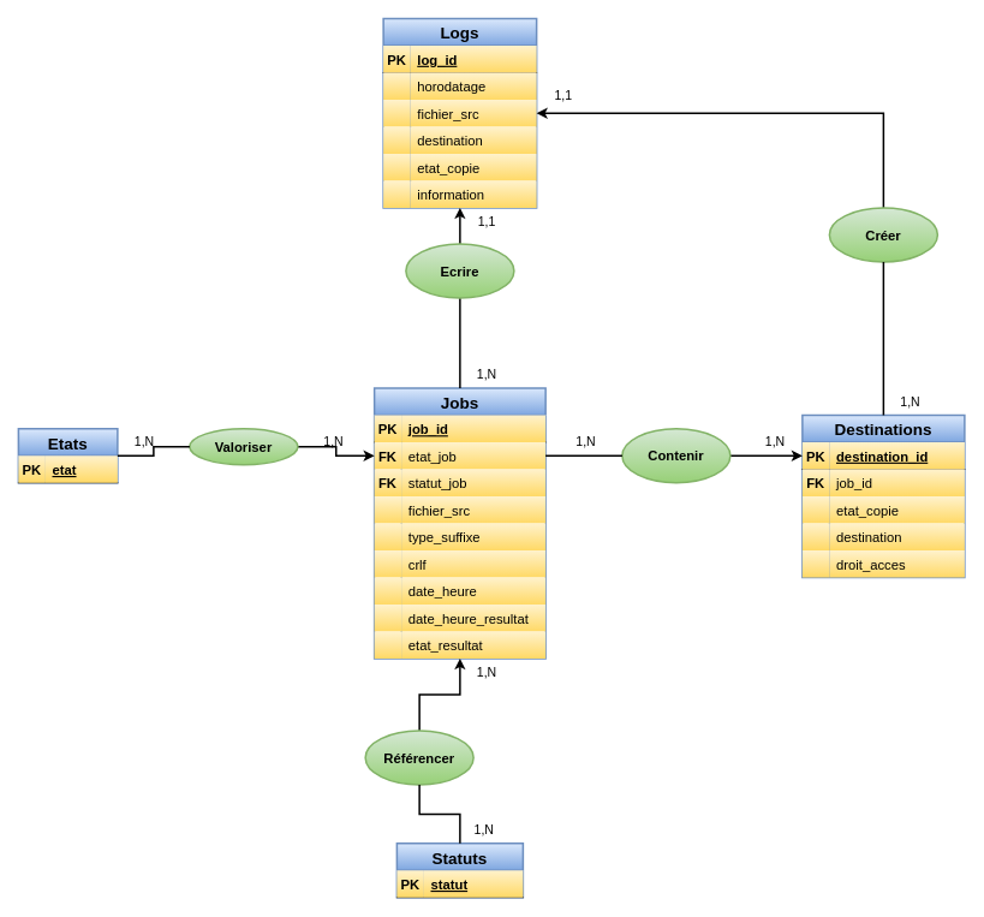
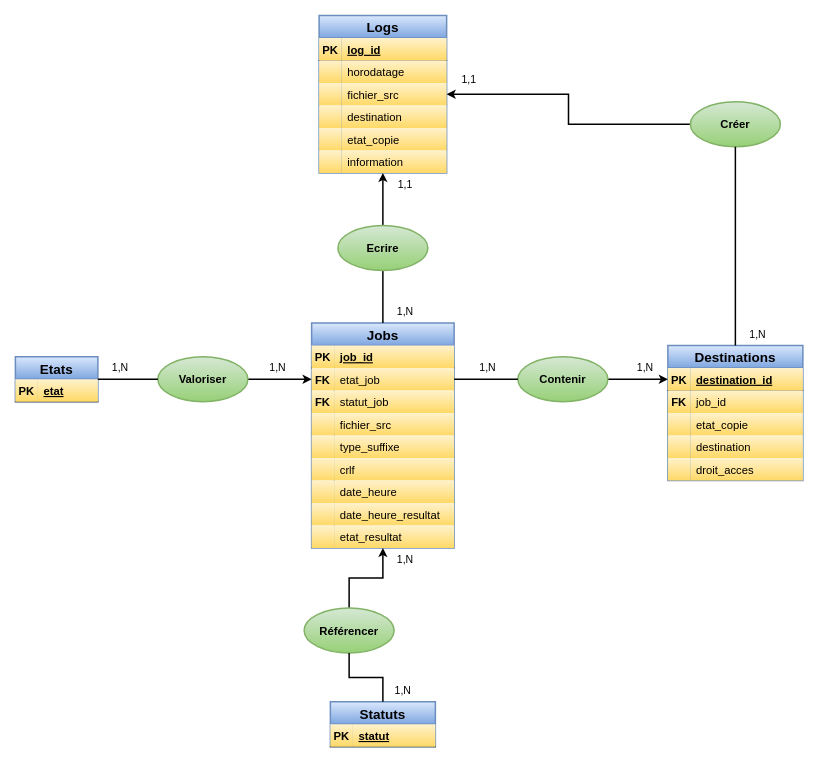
- <mxCell id="94" value="Créer" style="ellipse;whiteSpace=wrap;html=1;startSize=30;fontStyle=1;fillColor=#d5e8d4;gradientColor=#97d077;strokeColor=#82b366;fontSize=15;strokeWidth=2;" parent="1" vertex="1"><mxGeometry x="920" y="230" width="120" height="60" as="geometry" /></mxCell>
+ <mxCell id="94" value="Créer" style="ellipse;whiteSpace=wrap;html=1;startSize=30;fontStyle=1;fillColor=#d5e8d4;gradientColor=#97d077;strokeColor=#82b366;fontSize=15;strokeWidth=2;" parent="1" vertex="1"><mxGeometry x="920" y="135" width="120" height="60" as="geometry" /></mxCell>
- <mxCell id="85" value="Ecrire" style="ellipse;whiteSpace=wrap;html=1;startSize=30;fontStyle=1;fillColor=#d5e8d4;gradientColor=#97d077;strokeColor=#82b366;fontSize=15;strokeWidth=2;" parent="1" vertex="1"><mxGeometry x="450" y="270" width="120" height="60" as="geometry" /></mxCell>
+ <mxCell id="85" value="Ecrire" style="ellipse;whiteSpace=wrap;html=1;startSize=30;fontStyle=1;fillColor=#d5e8d4;gradientColor=#97d077;strokeColor=#82b366;fontSize=15;strokeWidth=2;" parent="1" vertex="1"><mxGeometry x="450" y="300" width="120" height="60" as="geometry" /></mxCell>
- <mxCell id="40" value="Valoriser" style="ellipse;whiteSpace=wrap;html=1;startSize=30;fontStyle=1;fillColor=#d5e8d4;gradientColor=#97d077;strokeColor=#82b366;fontSize=15;strokeWidth=2;" parent="1" vertex="1"><mxGeometry x="210" y="475" width="120" height="40" as="geometry" /></mxCell>
+ <mxCell id="40" value="Valoriser" style="ellipse;whiteSpace=wrap;html=1;startSize=30;fontStyle=1;fillColor=#d5e8d4;gradientColor=#97d077;strokeColor=#82b366;fontSize=15;strokeWidth=2;" parent="1" vertex="1"><mxGeometry x="210" y="475" width="120" height="60" as="geometry" /></mxCell>
